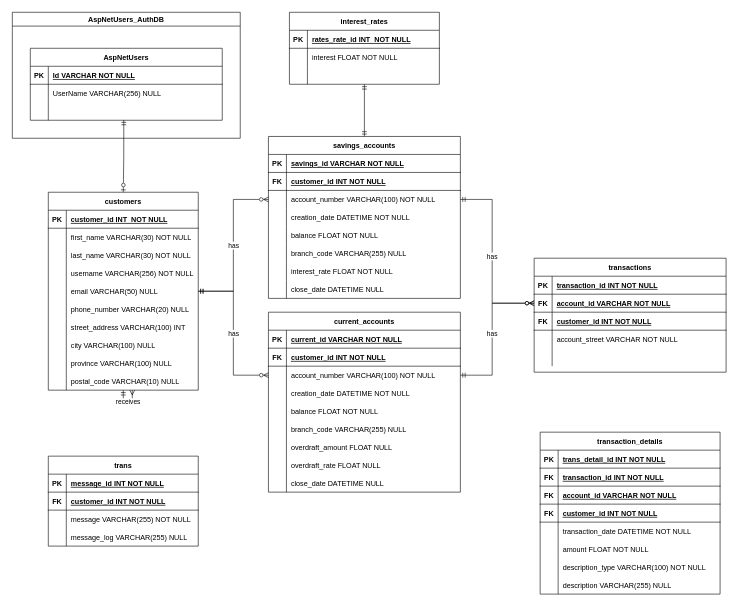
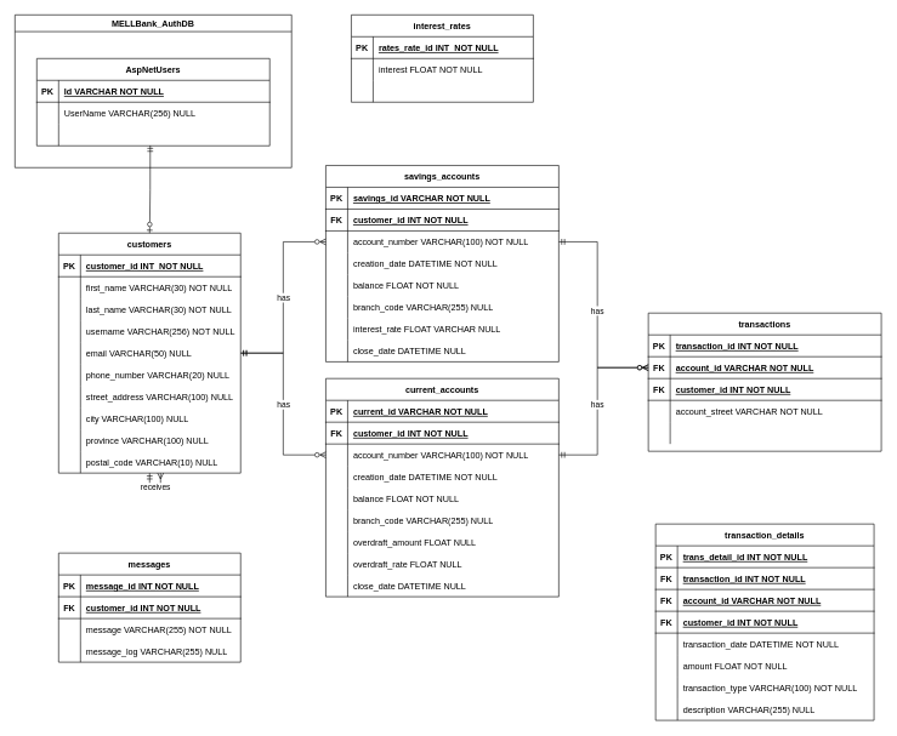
- <mxCell id="157" value="AspNetUsers_AuthDB" style="swimlane;whiteSpace=wrap;html=1;" vertex="1" parent="1"><mxGeometry x="20" y="20" width="380" height="210" as="geometry" /></mxCell>
+ <mxCell id="157" value="MELLBank_AuthDB" style="swimlane;whiteSpace=wrap;html=1;" vertex="1" parent="1"><mxGeometry x="20" y="20" width="380" height="210" as="geometry" /></mxCell>
- <mxCell id="128" style="edgeStyle=orthogonalEdgeStyle;rounded=0;orthogonalLoop=1;jettySize=auto;html=1;entryX=0.5;entryY=0;entryDx=0;entryDy=0;endArrow=ERmandOne;endFill=0;startArrow=ERmandOne;startFill=0;" parent="1" source="129" target="35" edge="1"><mxGeometry relative="1" as="geometry" /></mxCell>
- <mxCell id="56" value="interest_rate FLOAT NOT NULL" style="shape=partialRectangle;overflow=hidden;connectable=0;fillColor=none;align=left;strokeColor=inherit;top=0;left=0;bottom=0;right=0;spacingLeft=6;" parent="54" vertex="1"><mxGeometry x="30" width="290" height="30" as="geometry"><mxRectangle width="290" height="30" as="alternateBounds" /></mxGeometry></mxCell>
+ <mxCell id="56" value="interest_rate FLOAT VARCHAR NULL" style="shape=partialRectangle;overflow=hidden;connectable=0;fillColor=none;align=left;strokeColor=inherit;top=0;left=0;bottom=0;right=0;spacingLeft=6;" parent="54" vertex="1"><mxGeometry x="30" width="290" height="30" as="geometry"><mxRectangle width="290" height="30" as="alternateBounds" /></mxGeometry></mxCell>
- <mxCell id="25" value="street_address VARCHAR(100) INT" style="shape=partialRectangle;overflow=hidden;connectable=0;fillColor=none;align=left;strokeColor=inherit;top=0;left=0;bottom=0;right=0;spacingLeft=6;" parent="23" vertex="1"><mxGeometry x="30" width="220" height="30" as="geometry"><mxRectangle width="220" height="30" as="alternateBounds" /></mxGeometry></mxCell>
+ <mxCell id="25" value="street_address VARCHAR(100) NULL" style="shape=partialRectangle;overflow=hidden;connectable=0;fillColor=none;align=left;strokeColor=inherit;top=0;left=0;bottom=0;right=0;spacingLeft=6;" parent="23" vertex="1"><mxGeometry x="30" width="220" height="30" as="geometry"><mxRectangle width="220" height="30" as="alternateBounds" /></mxGeometry></mxCell>
- <mxCell id="88" value="trans" style="shape=table;startSize=30;container=1;collapsible=1;childLayout=tableLayout;fixedRows=1;rowLines=0;fontStyle=1;align=center;resizeLast=1;" parent="1" vertex="1"><mxGeometry x="80" y="760" width="250" height="150" as="geometry" /></mxCell>
+ <mxCell id="88" value="messages" style="shape=table;startSize=30;container=1;collapsible=1;childLayout=tableLayout;fixedRows=1;rowLines=0;fontStyle=1;align=center;resizeLast=1;" parent="1" vertex="1"><mxGeometry x="80" y="760" width="250" height="150" as="geometry" /></mxCell>
- <mxCell id="122" value="description_type VARCHAR(100) NOT NULL" style="shape=partialRectangle;overflow=hidden;connectable=0;fillColor=none;align=left;strokeColor=inherit;top=0;left=0;bottom=0;right=0;spacingLeft=6;" parent="120" vertex="1"><mxGeometry x="30" width="270" height="30" as="geometry"><mxRectangle width="270" height="30" as="alternateBounds" /></mxGeometry></mxCell>
+ <mxCell id="122" value="transaction_type VARCHAR(100) NOT NULL" style="shape=partialRectangle;overflow=hidden;connectable=0;fillColor=none;align=left;strokeColor=inherit;top=0;left=0;bottom=0;right=0;spacingLeft=6;" parent="120" vertex="1"><mxGeometry x="30" width="270" height="30" as="geometry"><mxRectangle width="270" height="30" as="alternateBounds" /></mxGeometry></mxCell>
